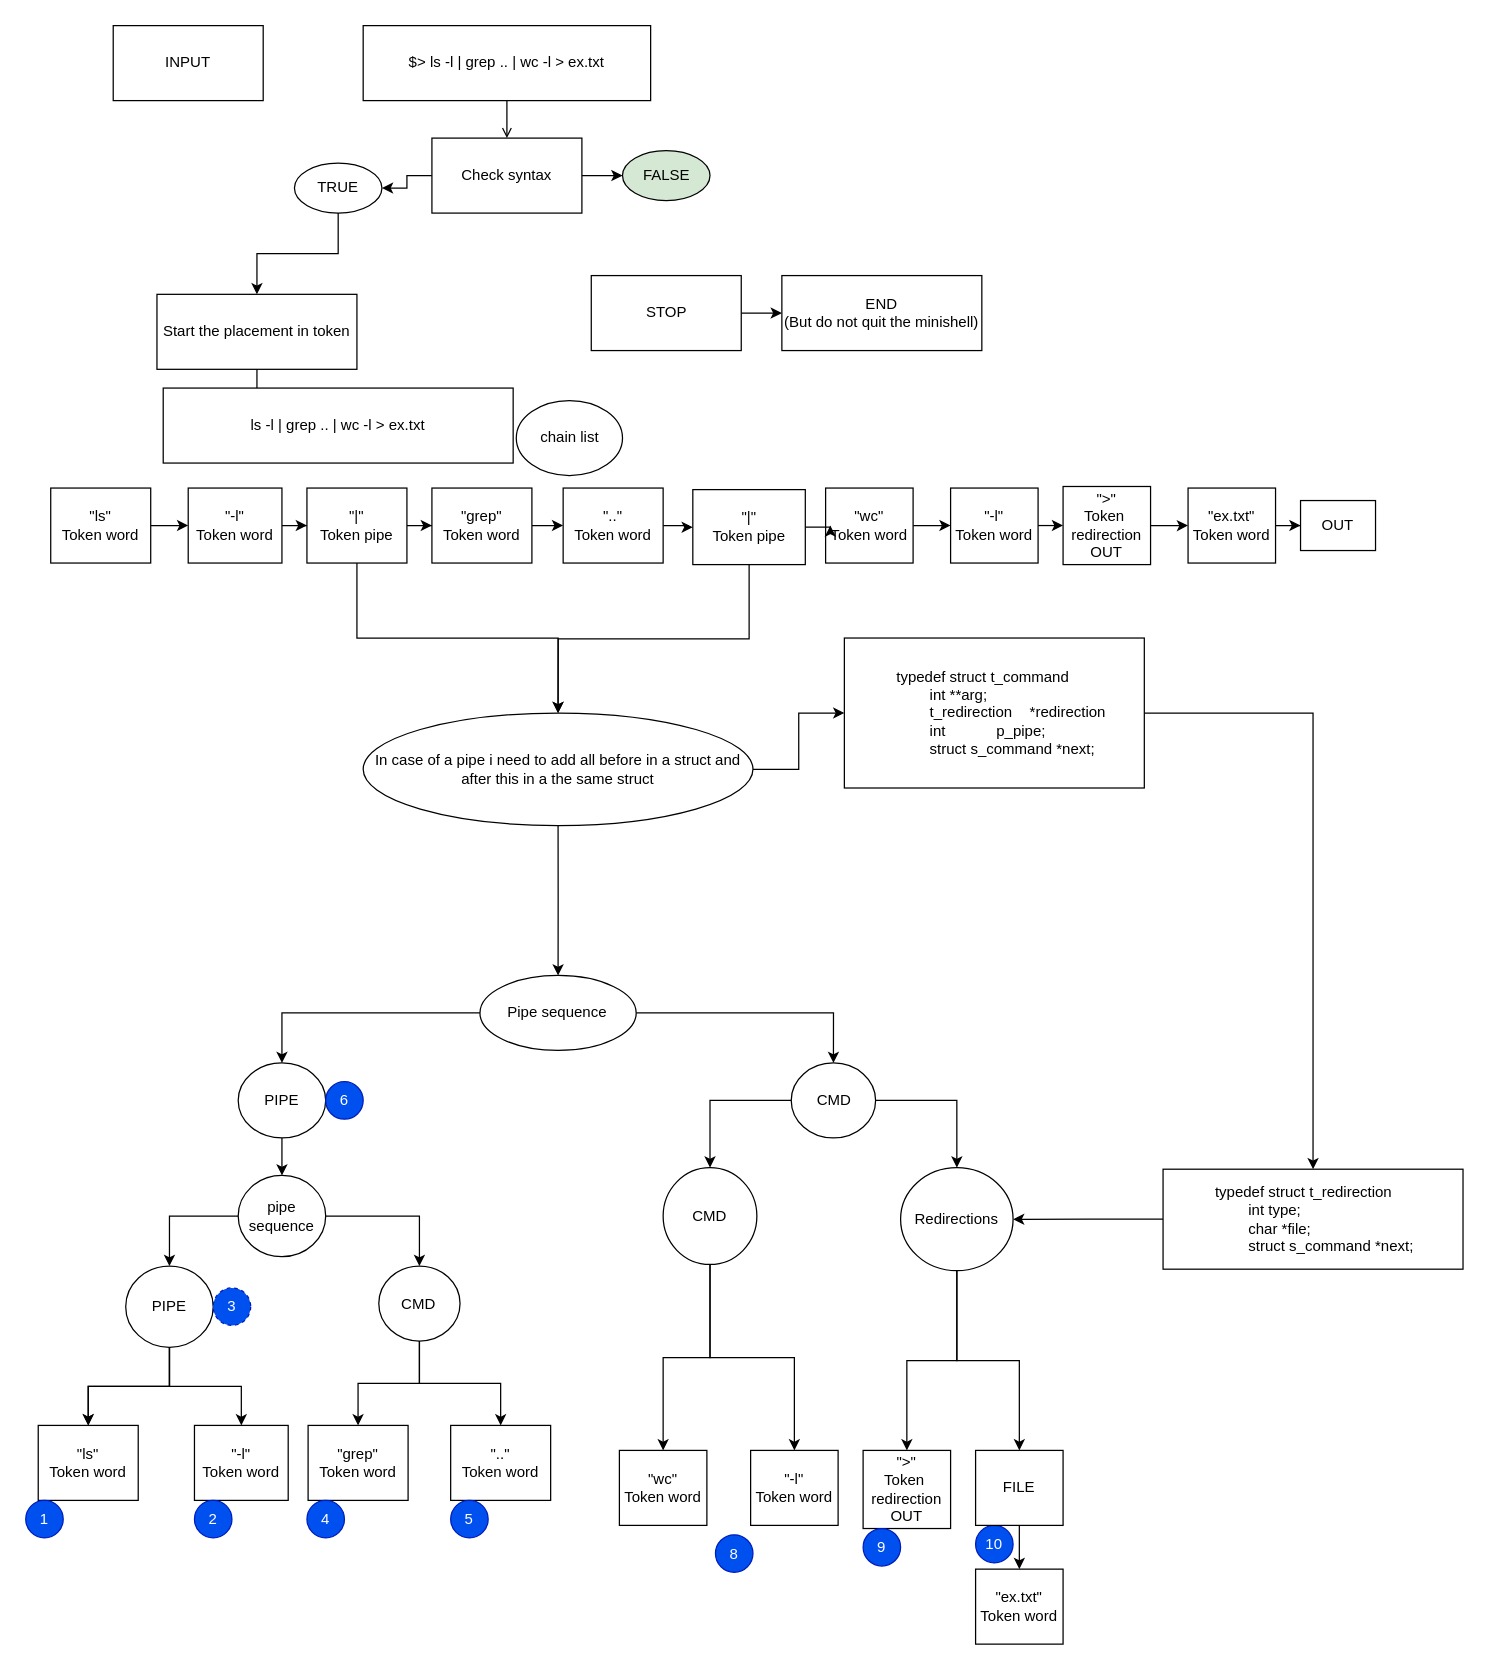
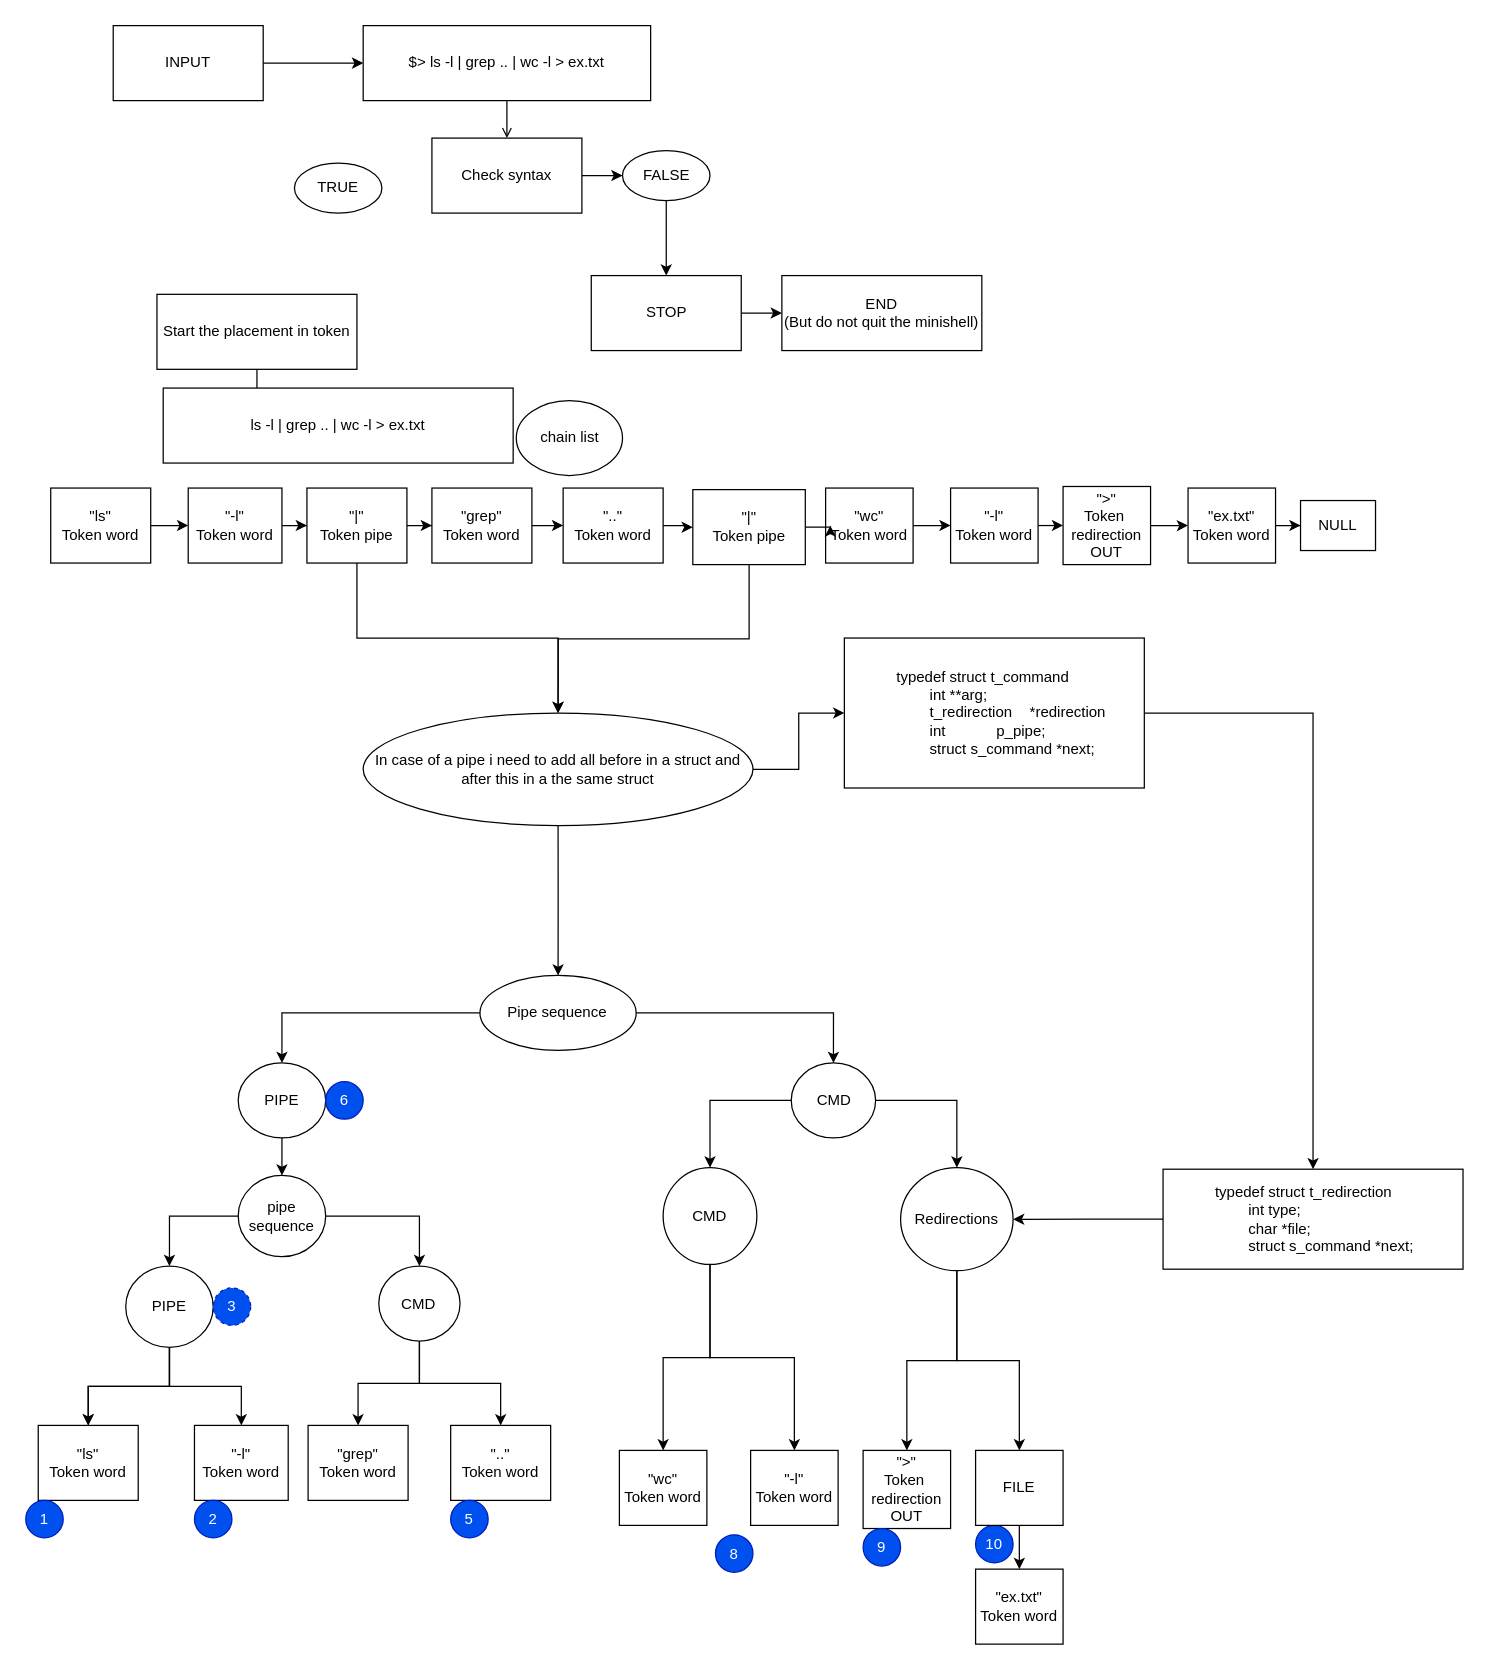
+ <mxCell id="2" value="" style="edgeStyle=orthogonalEdgeStyle;rounded=0;orthogonalLoop=1;jettySize=auto;html=1;" parent="1" source="3" target="5" edge="1"><mxGeometry relative="1" as="geometry" /></mxCell>
- <mxCell id="16" value="FALSE" style="ellipse;whiteSpace=wrap;html=1;fillColor=#d5e8d4;" parent="1" vertex="1"><mxGeometry x="497.5" y="120" width="70" height="40" as="geometry" /></mxCell>
+ <mxCell id="16" value="FALSE" style="ellipse;whiteSpace=wrap;html=1;" parent="1" vertex="1"><mxGeometry x="497.5" y="120" width="70" height="40" as="geometry" /></mxCell>
- <mxCell id="6" value="" style="edgeStyle=orthogonalEdgeStyle;rounded=0;orthogonalLoop=1;jettySize=auto;html=1;" parent="1" source="8" target="14" edge="1"><mxGeometry relative="1" as="geometry" /></mxCell>
+ <mxCell id="15" value="" style="edgeStyle=orthogonalEdgeStyle;rounded=0;orthogonalLoop=1;jettySize=auto;html=1;" parent="1" source="16" target="12" edge="1"><mxGeometry relative="1" as="geometry" /></mxCell>
- <mxCell id="13" value="" style="edgeStyle=orthogonalEdgeStyle;rounded=0;orthogonalLoop=1;jettySize=auto;html=1;" parent="1" source="14" target="10" edge="1"><mxGeometry relative="1" as="geometry" /></mxCell>
- <mxCell id="36" value="OUT" style="whiteSpace=wrap;html=1;rounded=0;" parent="1" vertex="1"><mxGeometry x="1040" y="400" width="60" height="40" as="geometry" /></mxCell>
+ <mxCell id="36" value="NULL" style="whiteSpace=wrap;html=1;rounded=0;" parent="1" vertex="1"><mxGeometry x="1040" y="400" width="60" height="40" as="geometry" /></mxCell>
- <mxCell id="85" value="4" style="ellipse;whiteSpace=wrap;html=1;aspect=fixed;fillColor=#0050ef;fontColor=#ffffff;strokeColor=#001DBC;" parent="1" vertex="1"><mxGeometry x="245" y="1200" width="30" height="30" as="geometry" /></mxCell>
